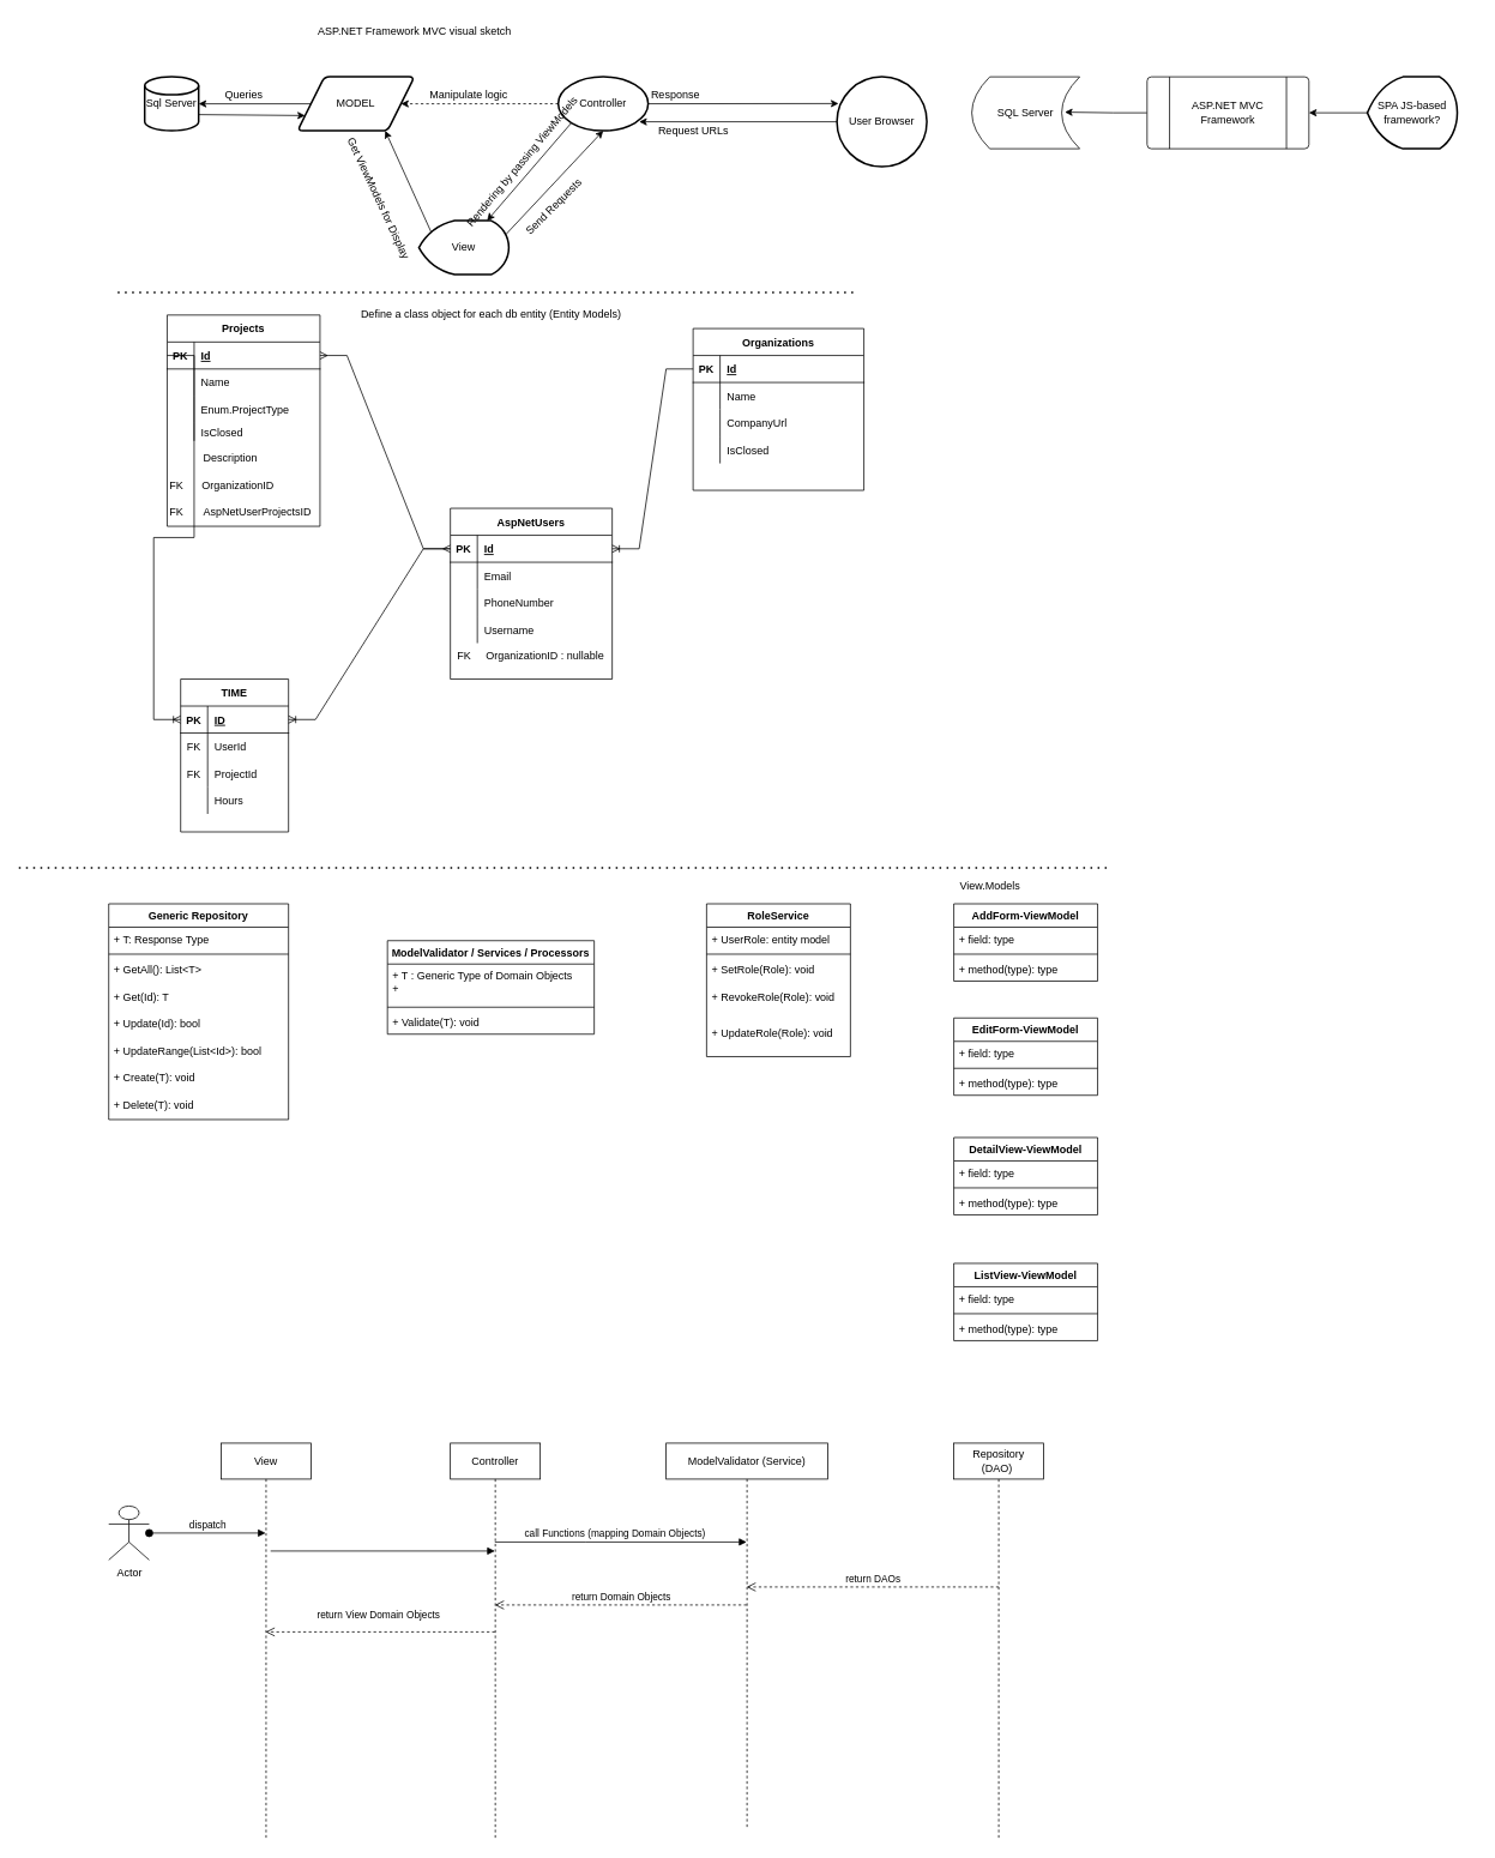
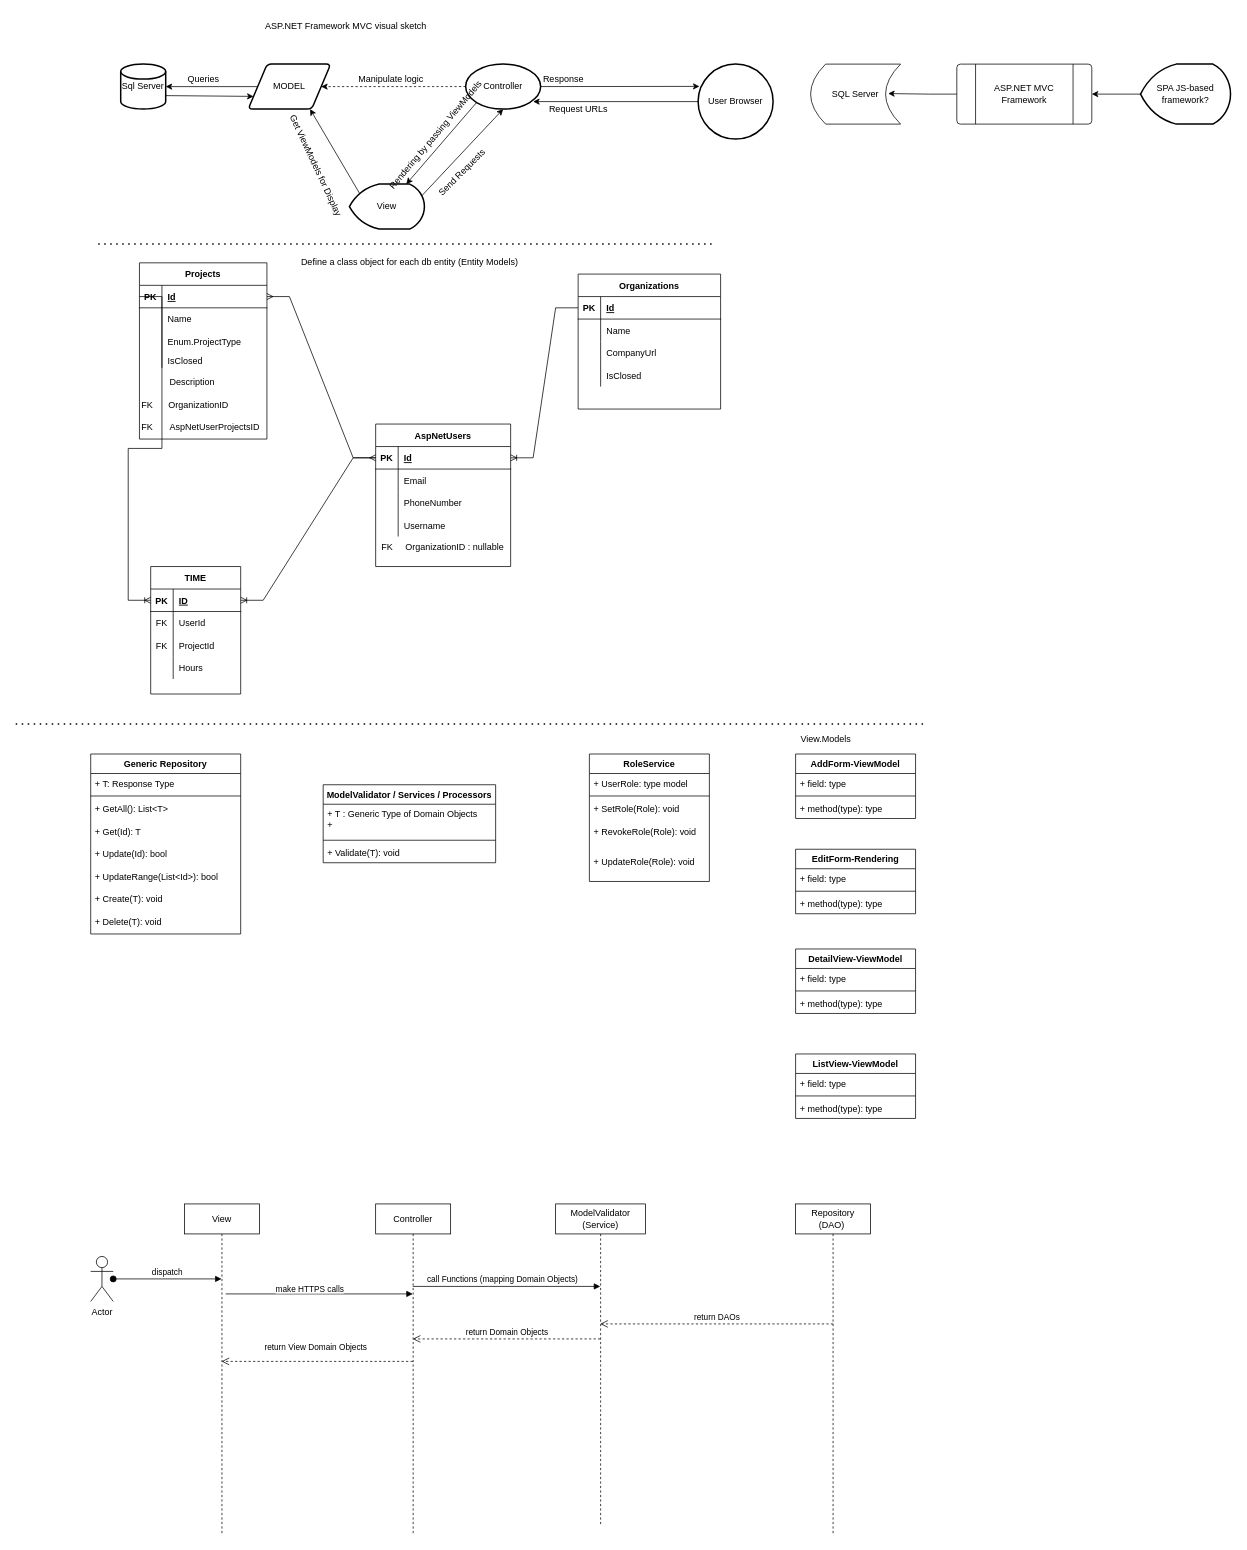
- <mxCell id="4" value="MODEL" style="shape=parallelogram;html=1;strokeWidth=2;perimeter=parallelogramPerimeter;whiteSpace=wrap;rounded=1;arcSize=12;size=0.23;" parent="1" vertex="1"><mxGeometry x="330" y="85" width="130" height="60" as="geometry" /></mxCell>
+ <mxCell id="4" value="MODEL" style="shape=parallelogram;html=1;strokeWidth=2;perimeter=parallelogramPerimeter;whiteSpace=wrap;rounded=1;arcSize=12;size=0.23;" parent="1" vertex="1"><mxGeometry x="330" y="85" width="110" height="60" as="geometry" /></mxCell>
- <mxCell id="134" value="SPA JS-based framework?" style="strokeWidth=2;html=1;shape=mxgraph.flowchart.display;whiteSpace=wrap;" vertex="1" parent="1"><mxGeometry x="1520" y="85" width="100" height="80" as="geometry" /></mxCell>
+ <mxCell id="134" value="SPA JS-based framework?" style="strokeWidth=2;html=1;shape=mxgraph.flowchart.display;whiteSpace=wrap;" vertex="1" parent="1"><mxGeometry x="1520" y="85" width="120" height="80" as="geometry" /></mxCell>
- <mxCell id="85" value="+ UserRole: entity model" style="text;strokeColor=none;fillColor=none;align=left;verticalAlign=top;spacingLeft=4;spacingRight=4;overflow=hidden;rotatable=0;points=[[0,0.5],[1,0.5]];portConstraint=eastwest;" parent="84" vertex="1"><mxGeometry y="26" width="160" height="26" as="geometry" /></mxCell>
+ <mxCell id="85" value="+ UserRole: type model" style="text;strokeColor=none;fillColor=none;align=left;verticalAlign=top;spacingLeft=4;spacingRight=4;overflow=hidden;rotatable=0;points=[[0,0.5],[1,0.5]];portConstraint=eastwest;" parent="84" vertex="1"><mxGeometry y="26" width="160" height="26" as="geometry" /></mxCell>
- <mxCell id="94" value="EditForm-ViewModel" style="swimlane;fontStyle=1;align=center;verticalAlign=top;childLayout=stackLayout;horizontal=1;startSize=26;horizontalStack=0;resizeParent=1;resizeParentMax=0;resizeLast=0;collapsible=1;marginBottom=0;" parent="1" vertex="1"><mxGeometry x="1060" y="1132" width="160" height="86" as="geometry" /></mxCell>
+ <mxCell id="94" value="EditForm-Rendering" style="swimlane;fontStyle=1;align=center;verticalAlign=top;childLayout=stackLayout;horizontal=1;startSize=26;horizontalStack=0;resizeParent=1;resizeParentMax=0;resizeLast=0;collapsible=1;marginBottom=0;" parent="1" vertex="1"><mxGeometry x="1060" y="1132" width="160" height="86" as="geometry" /></mxCell>
- <mxCell id="139" value="Actor" style="shape=umlActor;verticalLabelPosition=bottom;verticalAlign=top;html=1;" vertex="1" parent="1"><mxGeometry x="120" y="1675" width="45" height="60" as="geometry" /></mxCell>
+ <mxCell id="139" value="Actor" style="shape=umlActor;verticalLabelPosition=bottom;verticalAlign=top;html=1;" vertex="1" parent="1"><mxGeometry y="1675" width="30" height="60" as="geometry" x="120" /></mxCell>
+ <mxCell id="138" value="&lt;div style=&quot;text-align: center;&quot;&gt;&lt;span style=&quot;font-size: 11px; background-color: rgb(255, 255, 255);&quot;&gt;make HTTPS calls&lt;/span&gt;&lt;/div&gt;" style="text;whiteSpace=wrap;html=1;" vertex="1" parent="1"><mxGeometry x="365" y="1705" width="95" height="20" as="geometry" /></mxCell>
- <mxCell id="111" value="ModelValidator (Service)" style="shape=umlLifeline;perimeter=lifelinePerimeter;whiteSpace=wrap;html=1;container=1;collapsible=0;recursiveResize=0;outlineConnect=0;" parent="1" vertex="1"><mxGeometry x="740" y="1605" width="180" height="430" as="geometry" /></mxCell>
+ <mxCell id="111" value="ModelValidator (Service)" style="shape=umlLifeline;perimeter=lifelinePerimeter;whiteSpace=wrap;html=1;container=1;collapsible=0;recursiveResize=0;outlineConnect=0;" parent="1" vertex="1"><mxGeometry x="740" y="1605" width="120" height="430" as="geometry" /></mxCell>
